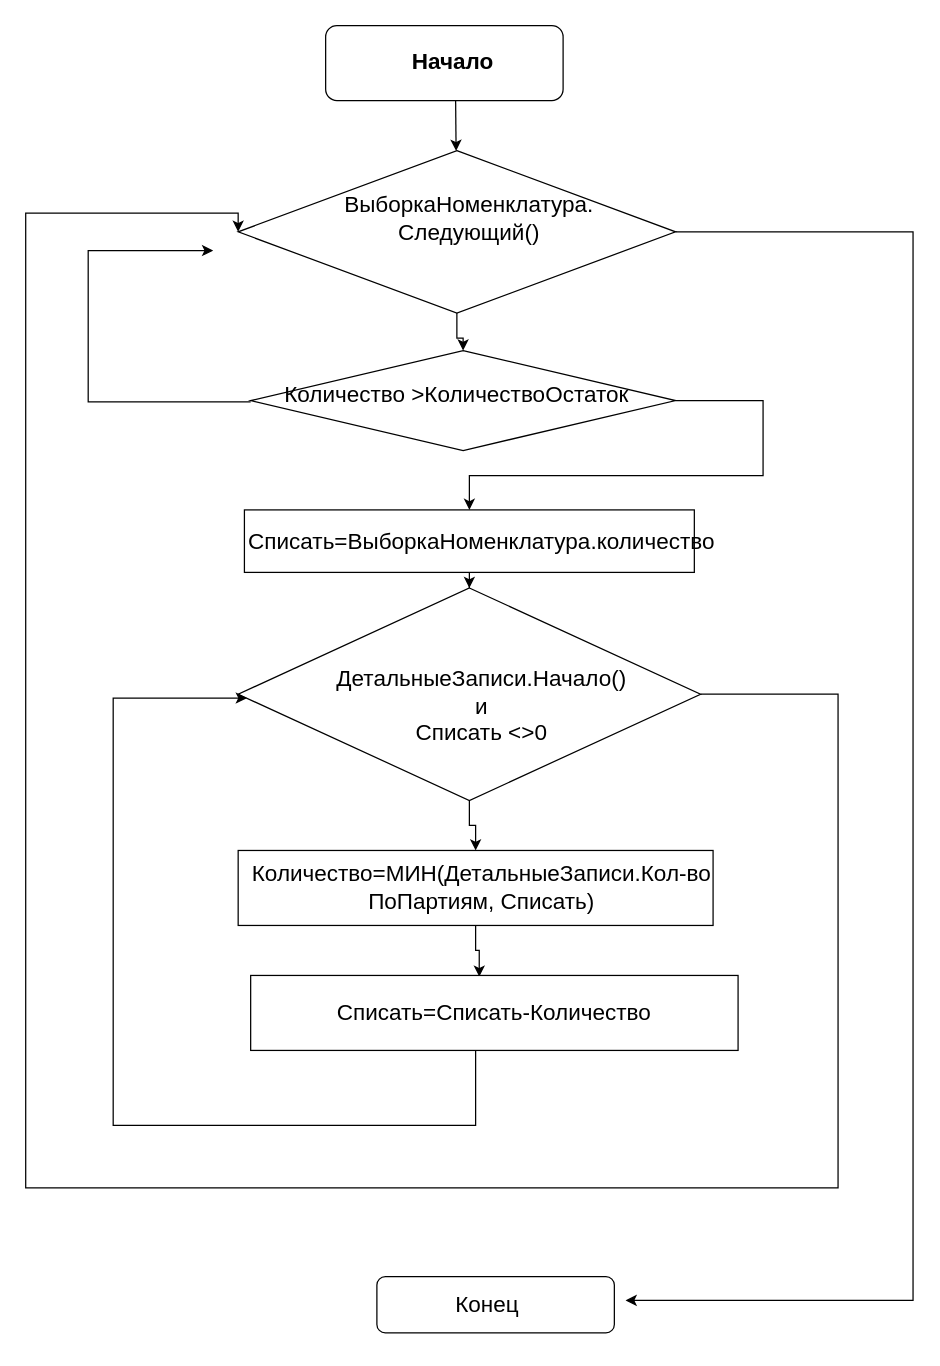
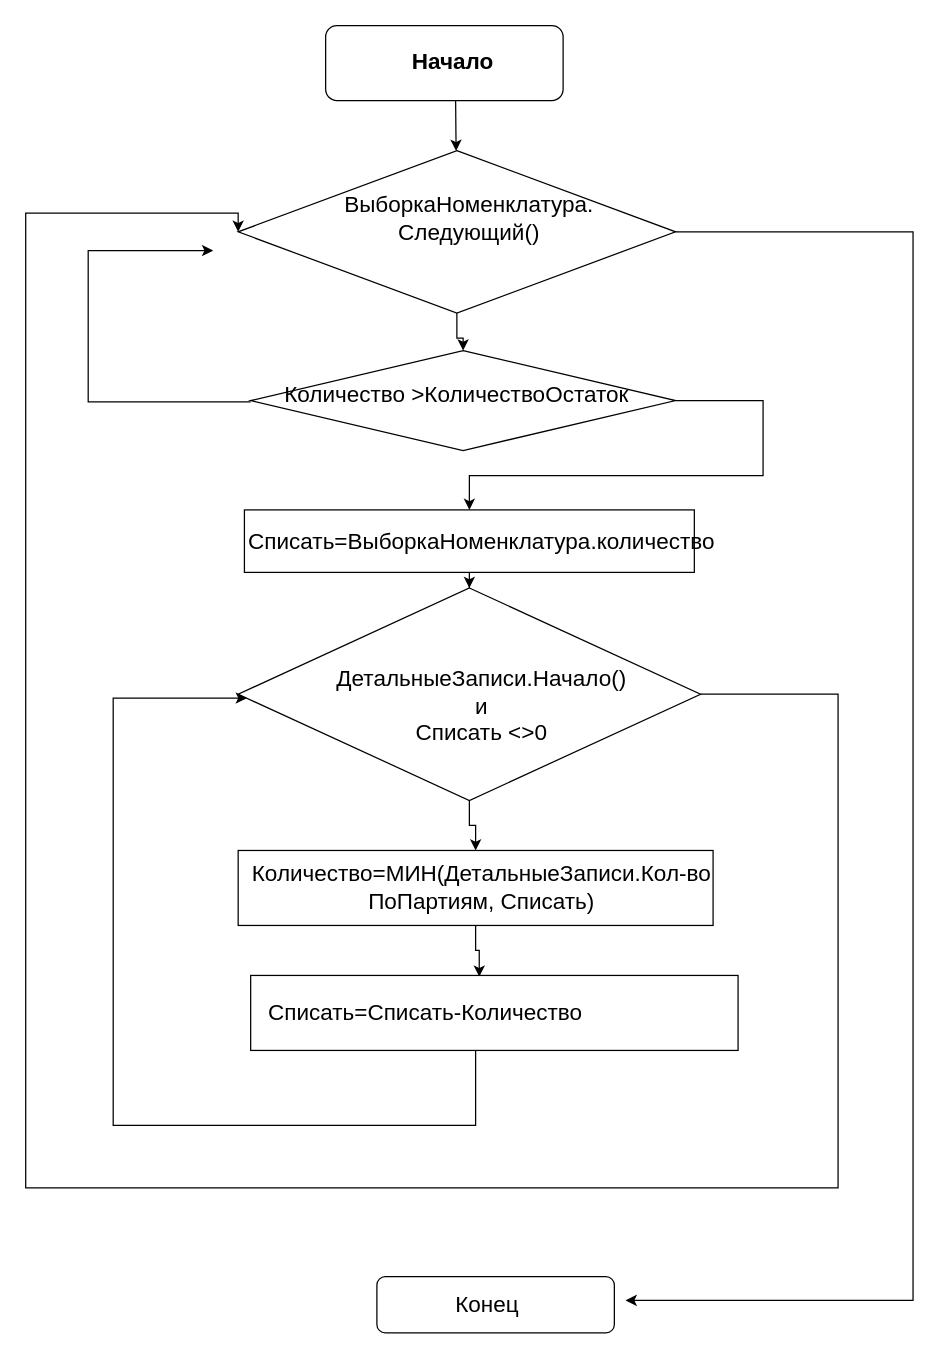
- <mxCell id="21" value="Списать=Списать-Количество" style="text;html=1;strokeColor=none;fillColor=none;align=center;verticalAlign=middle;whiteSpace=wrap;rounded=0;fontSize=18;" vertex="1" parent="1"><mxGeometry x="260" y="790" width="270" height="40" as="geometry" /></mxCell>
+ <mxCell id="21" value="Списать=Списать-Количество" style="text;html=1;strokeColor=none;fillColor=none;align=center;verticalAlign=middle;whiteSpace=wrap;rounded=0;fontSize=18;" vertex="1" parent="1"><mxGeometry x="205" y="790" width="270" height="40" as="geometry" /></mxCell>
